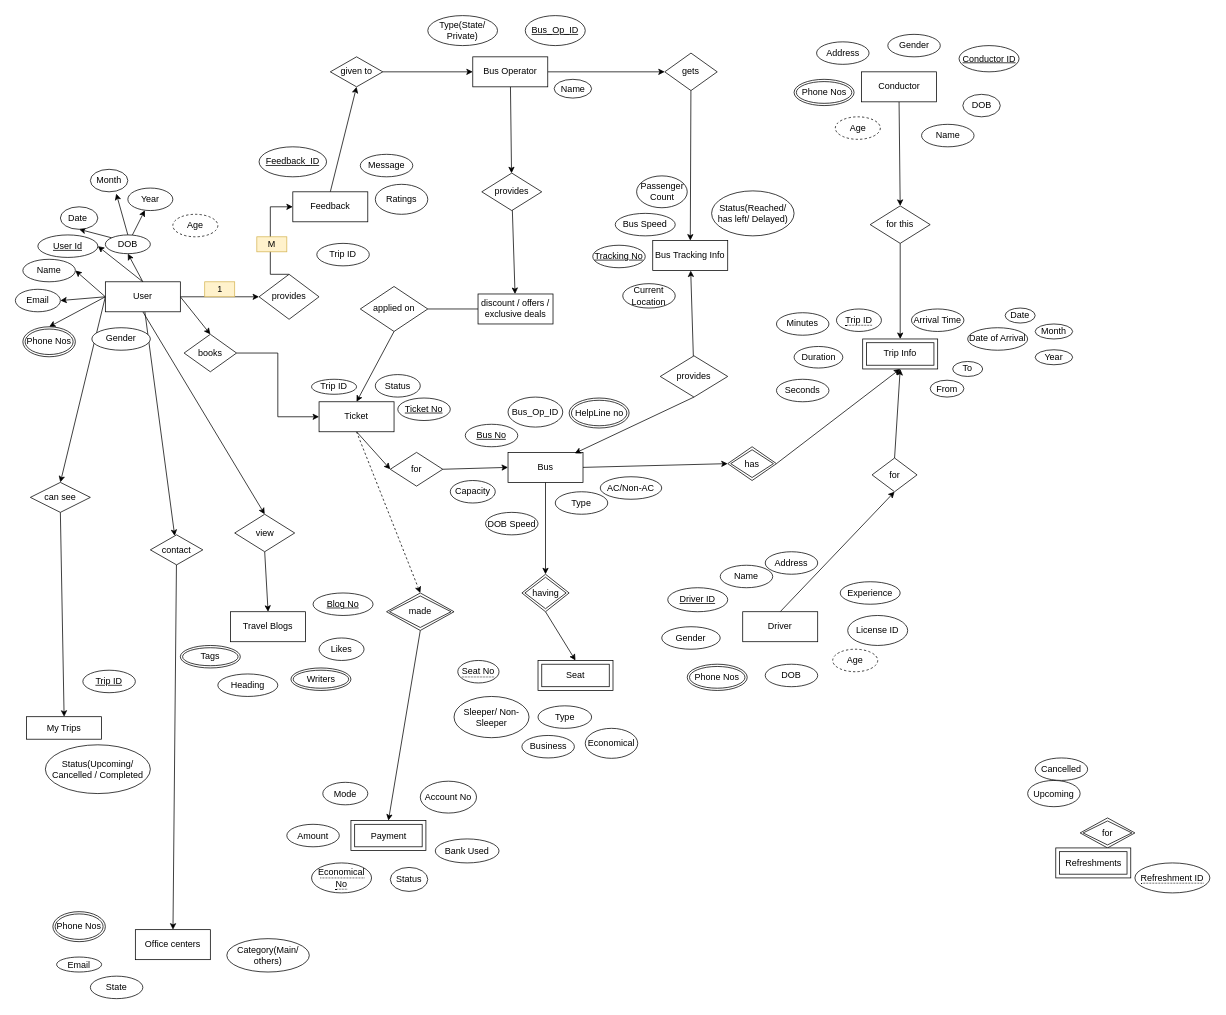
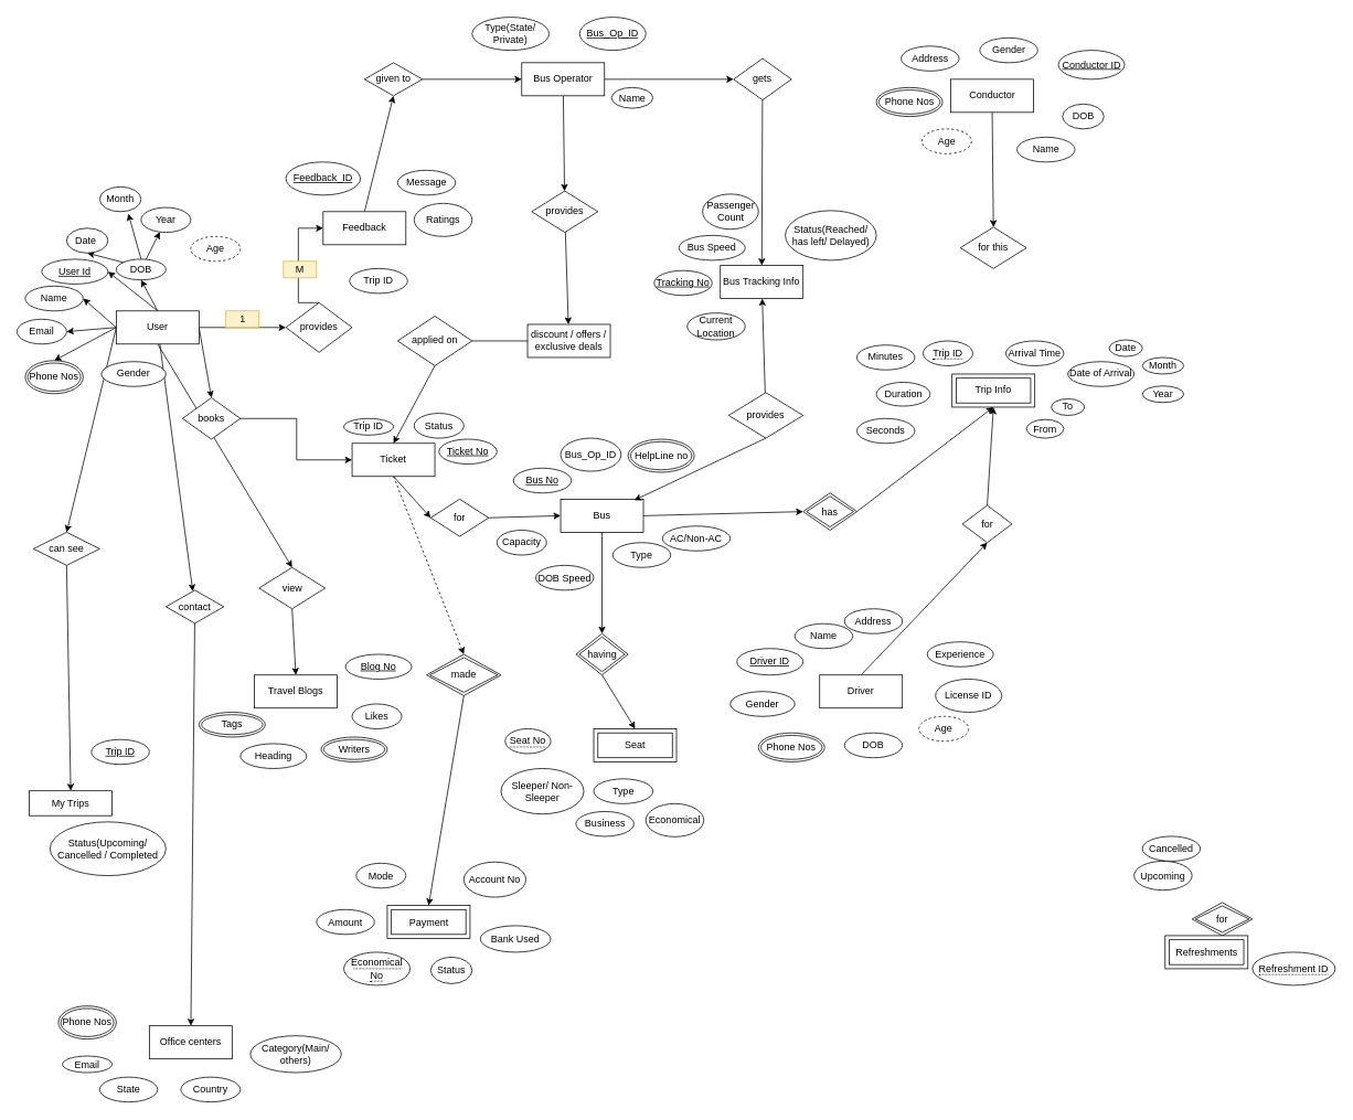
- <mxCell id="55" style="edgeStyle=none;rounded=0;orthogonalLoop=1;jettySize=auto;html=1;exitX=0.5;exitY=1;exitDx=0;exitDy=0;entryX=0.5;entryY=0;entryDx=0;entryDy=0;" edge="1" parent="1" source="56" target="91"><mxGeometry relative="1" as="geometry"><mxPoint x="1147.5" y="451.25" as="targetPoint" /></mxGeometry></mxCell>
- <mxCell id="38" value="books" style="shape=rhombus;perimeter=rhombusPerimeter;whiteSpace=wrap;html=1;align=center;" vertex="1" parent="1"><mxGeometry x="245" y="445" width="70" height="50" as="geometry" /></mxCell>
+ <mxCell id="38" value="books" style="shape=rhombus;perimeter=rhombusPerimeter;whiteSpace=wrap;html=1;align=center;" vertex="1" parent="1"><mxGeometry x="220" y="480" width="70" height="50" as="geometry" /></mxCell>
+ <mxCell id="140" value="Country" style="ellipse;whiteSpace=wrap;html=1;align=center;" vertex="1" parent="1"><mxGeometry x="218" y="1301" width="72" height="30" as="geometry" /></mxCell>
